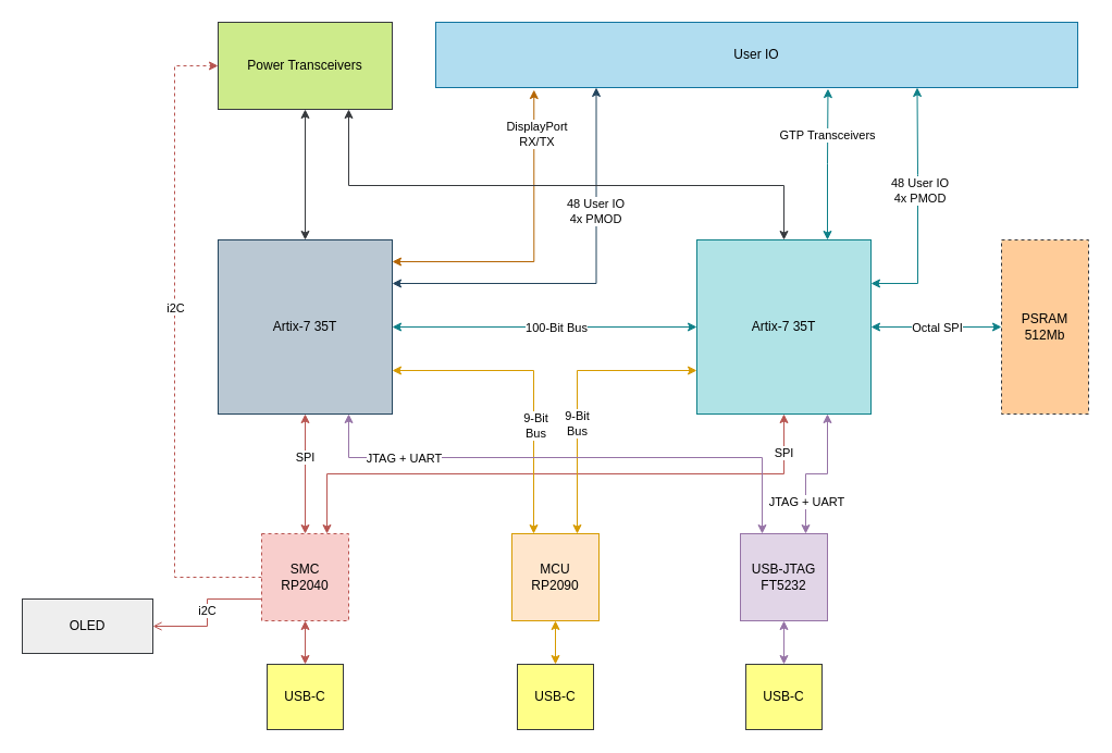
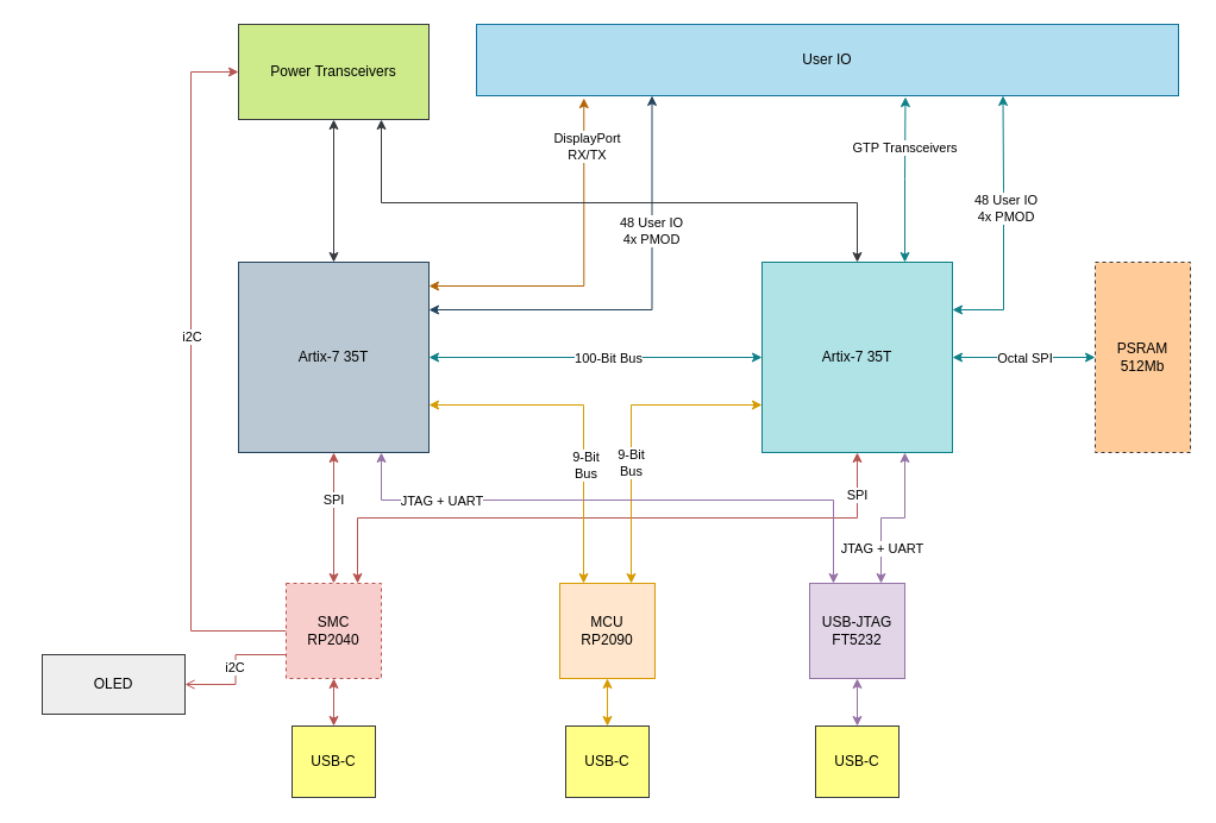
- <mxCell id="20" style="edgeStyle=orthogonalEdgeStyle;rounded=0;orthogonalLoop=1;jettySize=auto;html=1;exitX=0;exitY=0.5;exitDx=0;exitDy=0;entryX=0;entryY=0.5;entryDx=0;entryDy=0;fillColor=#f8cecc;strokeColor=#b85450;dashed=1;" parent="1" source="29" target="18" edge="1"><mxGeometry relative="1" as="geometry"><Array as="points"><mxPoint x="160" y="530" /><mxPoint x="160" y="60" /></Array></mxGeometry></mxCell>
+ <mxCell id="20" style="edgeStyle=orthogonalEdgeStyle;rounded=0;orthogonalLoop=1;jettySize=auto;html=1;exitX=0;exitY=0.5;exitDx=0;exitDy=0;entryX=0;entryY=0.5;entryDx=0;entryDy=0;fillColor=#f8cecc;strokeColor=#b85450;" parent="1" source="29" target="18" edge="1"><mxGeometry relative="1" as="geometry"><Array as="points"><mxPoint x="160" y="530" /><mxPoint x="160" y="60" /></Array></mxGeometry></mxCell>
- <mxCell id="42" value="OLED" style="rounded=0;whiteSpace=wrap;html=1;fillColor=#eeeeee;strokeColor=#36393d;" parent="1" vertex="1"><mxGeometry x="20" y="550" width="120" height="50" as="geometry" /></mxCell>
+ <mxCell id="42" value="OLED" style="rounded=0;whiteSpace=wrap;html=1;fillColor=#eeeeee;strokeColor=#36393d;" parent="1" vertex="1"><mxGeometry x="35" y="550" width="120" height="50" as="geometry" /></mxCell>
